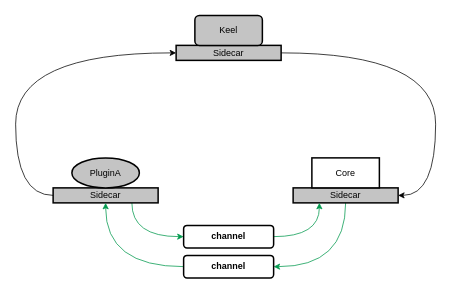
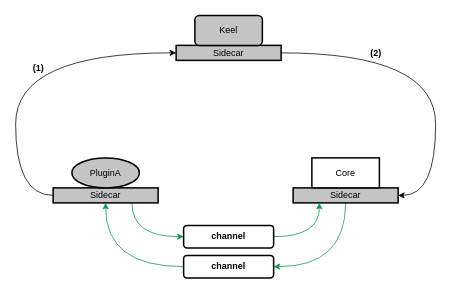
+ <mxCell id="11" value="&lt;b&gt;&lt;font color=&quot;#000000&quot;&gt;(2)&lt;/font&gt;&lt;/b&gt;" style="text;html=1;align=center;verticalAlign=middle;resizable=0;points=[];autosize=1;strokeColor=none;" vertex="1" parent="1"><mxGeometry x="485" y="60" width="30" height="20" as="geometry" /></mxCell>
+ <mxCell id="10" value="&lt;b&gt;&lt;font color=&quot;#000000&quot;&gt;(1)&lt;/font&gt;&lt;/b&gt;" style="text;html=1;align=center;verticalAlign=middle;resizable=0;points=[];autosize=1;strokeColor=none;" vertex="1" parent="1"><mxGeometry x="35" y="80" width="30" height="20" as="geometry" /></mxCell>
